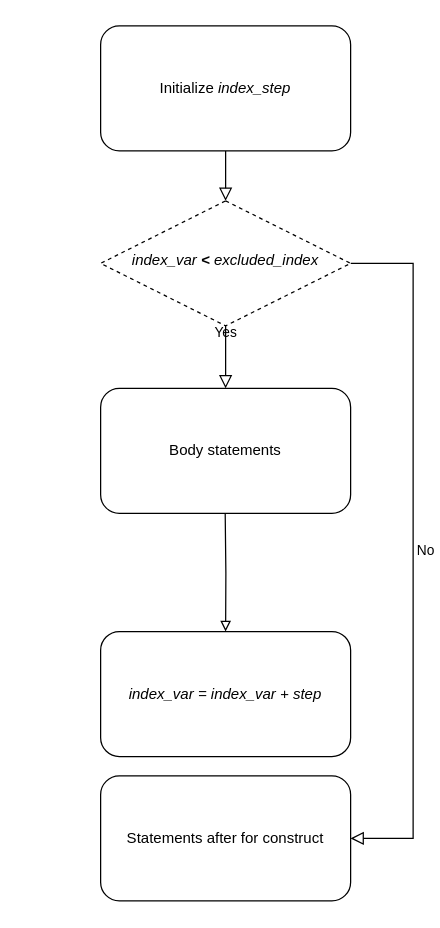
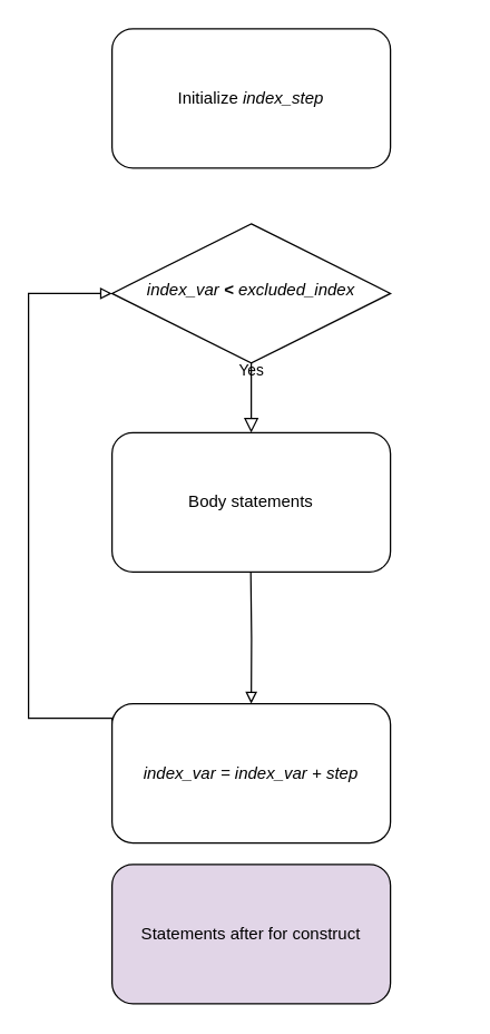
- <mxCell id="2" value="" style="rounded=0;html=1;jettySize=auto;orthogonalLoop=1;fontSize=11;endArrow=block;endFill=0;endSize=8;strokeWidth=1;shadow=0;labelBackgroundColor=none;edgeStyle=orthogonalEdgeStyle;" parent="1" source="3" target="6" edge="1"><mxGeometry relative="1" as="geometry" /></mxCell>
- <mxCell id="6" value="&lt;i&gt;index_var &lt;/i&gt;&lt;b style=&quot;font-style: italic;&quot;&gt;&amp;lt;&lt;/b&gt;&lt;span style=&quot;font-style: italic;&quot;&gt;&amp;nbsp;excluded_index&lt;/span&gt;" style="rhombus;whiteSpace=wrap;html=1;shadow=0;fontFamily=Helvetica;fontSize=12;align=center;strokeWidth=1;spacing=6;spacingTop=-4;dashed=1;" parent="1" vertex="1"><mxGeometry x="80" y="160" width="200" height="100" as="geometry" /></mxCell>
+ <mxCell id="6" value="&lt;i&gt;index_var &lt;/i&gt;&lt;b style=&quot;font-style: italic;&quot;&gt;&amp;lt;&lt;/b&gt;&lt;span style=&quot;font-style: italic;&quot;&gt;&amp;nbsp;excluded_index&lt;/span&gt;" style="rhombus;whiteSpace=wrap;html=1;shadow=0;fontFamily=Helvetica;fontSize=12;align=center;strokeWidth=1;spacing=6;spacingTop=-4;" parent="1" vertex="1"><mxGeometry x="80" y="160" width="200" height="100" as="geometry" /></mxCell>
+ <mxCell id="9" style="edgeStyle=orthogonalEdgeStyle;rounded=0;orthogonalLoop=1;jettySize=auto;html=1;exitX=0;exitY=0.5;exitDx=0;exitDy=0;endArrow=block;endFill=0;entryX=0;entryY=0.5;entryDx=0;entryDy=0;" edge="1" parent="1" source="10" target="6"><mxGeometry relative="1" as="geometry"><mxPoint x="60" y="170" as="targetPoint" /><Array as="points"><mxPoint x="20" y="515" /><mxPoint x="20" y="210" /></Array></mxGeometry></mxCell>
- <mxCell id="5" value="No" style="edgeStyle=orthogonalEdgeStyle;rounded=0;html=1;jettySize=auto;orthogonalLoop=1;fontSize=11;endArrow=block;endFill=0;endSize=8;strokeWidth=1;shadow=0;labelBackgroundColor=none;entryX=1;entryY=0.5;entryDx=0;entryDy=0;" parent="1" source="6" target="11" edge="1"><mxGeometry y="10" relative="1" as="geometry"><mxPoint as="offset" /><mxPoint x="350" y="210" as="targetPoint" /><Array as="points"><mxPoint x="330" y="210" /><mxPoint x="330" y="670" /></Array></mxGeometry></mxCell>
- <mxCell id="11" value="Statements after for construct" style="rounded=1;whiteSpace=wrap;html=1;" vertex="1" parent="1"><mxGeometry x="80" y="620" width="200" height="100" as="geometry" /></mxCell>
+ <mxCell id="11" value="Statements after for construct" style="rounded=1;whiteSpace=wrap;html=1;fillColor=#e1d5e7;" vertex="1" parent="1"><mxGeometry x="80" y="620" width="200" height="100" as="geometry" /></mxCell>
